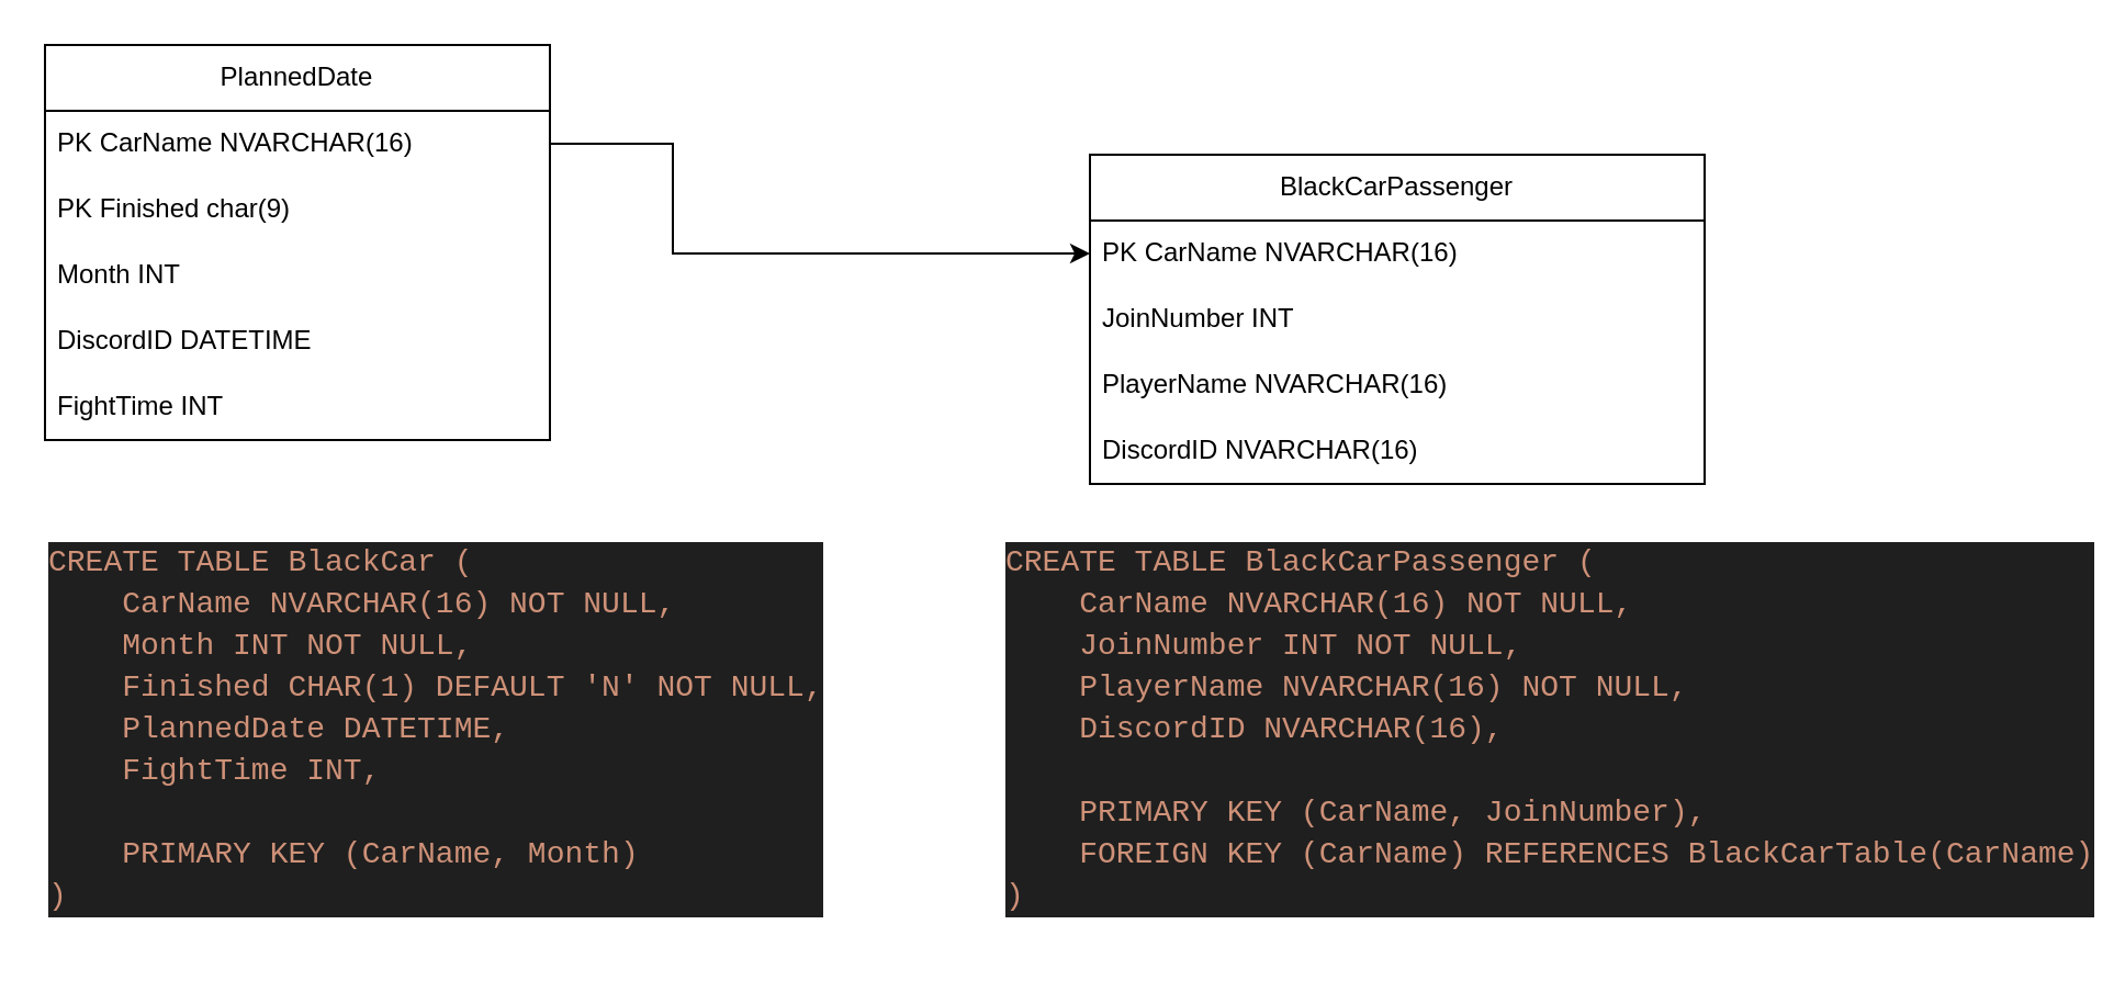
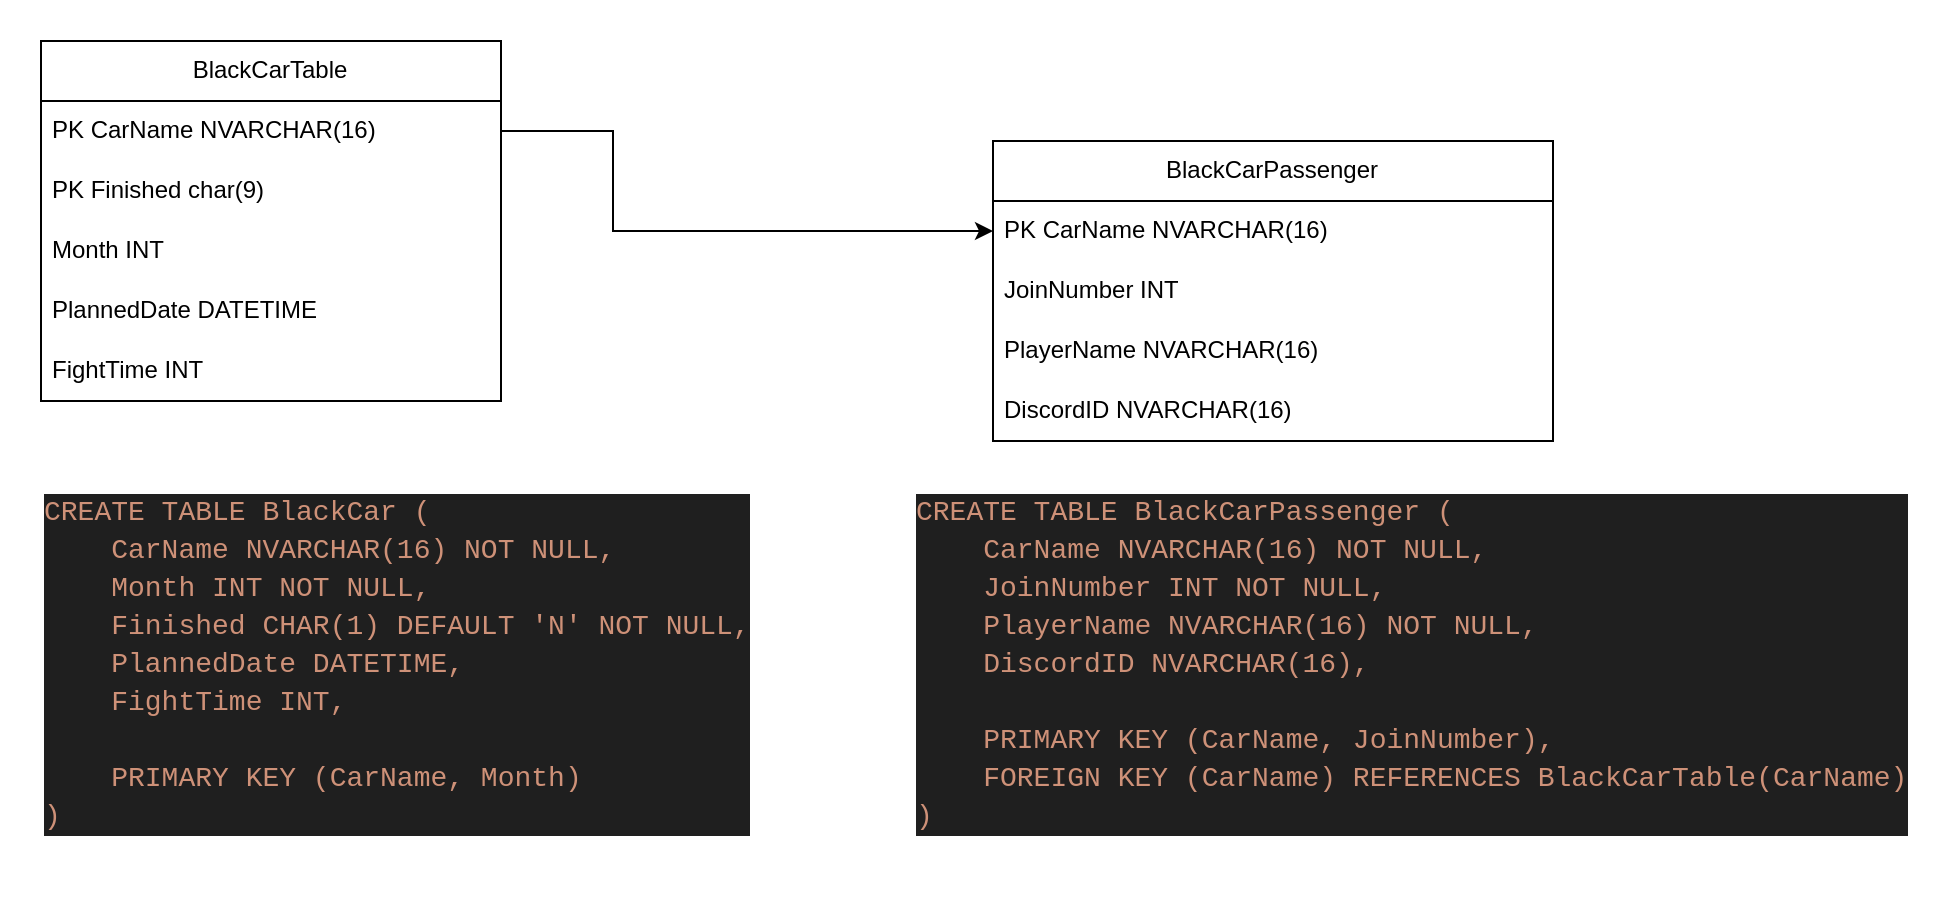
- <mxCell id="2" value="PlannedDate" style="swimlane;fontStyle=0;childLayout=stackLayout;horizontal=1;startSize=30;horizontalStack=0;resizeParent=1;resizeParentMax=0;resizeLast=0;collapsible=1;marginBottom=0;whiteSpace=wrap;html=1;" parent="1" vertex="1"><mxGeometry x="20" y="20" width="230" height="180" as="geometry"><mxRectangle x="100" y="160" width="90" height="30" as="alternateBounds" /></mxGeometry></mxCell>
+ <mxCell id="2" value="BlackCarTable" style="swimlane;fontStyle=0;childLayout=stackLayout;horizontal=1;startSize=30;horizontalStack=0;resizeParent=1;resizeParentMax=0;resizeLast=0;collapsible=1;marginBottom=0;whiteSpace=wrap;html=1;" parent="1" vertex="1"><mxGeometry x="20" y="20" width="230" height="180" as="geometry"><mxRectangle x="100" y="160" width="90" height="30" as="alternateBounds" /></mxGeometry></mxCell>
- <mxCell id="6" value="DiscordID DATETIME" style="text;strokeColor=none;fillColor=none;align=left;verticalAlign=middle;spacingLeft=4;spacingRight=4;overflow=hidden;points=[[0,0.5],[1,0.5]];portConstraint=eastwest;rotatable=0;whiteSpace=wrap;html=1;" vertex="1" parent="2"><mxGeometry y="120" width="230" height="30" as="geometry" /></mxCell>
+ <mxCell id="6" value="PlannedDate DATETIME" style="text;strokeColor=none;fillColor=none;align=left;verticalAlign=middle;spacingLeft=4;spacingRight=4;overflow=hidden;points=[[0,0.5],[1,0.5]];portConstraint=eastwest;rotatable=0;whiteSpace=wrap;html=1;" vertex="1" parent="2"><mxGeometry y="120" width="230" height="30" as="geometry" /></mxCell>
